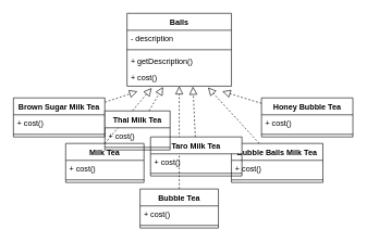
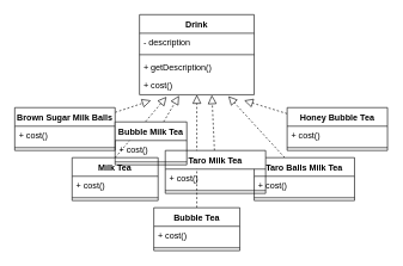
- <mxCell id="2" value="Balls" style="swimlane;fontStyle=1;align=center;verticalAlign=top;childLayout=stackLayout;horizontal=1;startSize=26;horizontalStack=0;resizeParent=1;resizeParentMax=0;resizeLast=0;collapsible=1;marginBottom=0;" vertex="1" parent="1"><mxGeometry x="194" y="20" width="160" height="112" as="geometry" /></mxCell>
+ <mxCell id="2" value="Drink" style="swimlane;fontStyle=1;align=center;verticalAlign=top;childLayout=stackLayout;horizontal=1;startSize=26;horizontalStack=0;resizeParent=1;resizeParentMax=0;resizeLast=0;collapsible=1;marginBottom=0;" vertex="1" parent="1"><mxGeometry x="194" y="20" width="160" height="112" as="geometry" /></mxCell>
- <mxCell id="20" value="Brown Sugar Milk Tea" style="swimlane;fontStyle=1;align=center;verticalAlign=top;childLayout=stackLayout;horizontal=1;startSize=26;horizontalStack=0;resizeParent=1;resizeParentMax=0;resizeLast=0;collapsible=1;marginBottom=0;" vertex="1" parent="1"><mxGeometry x="20" y="150" width="140" height="60" as="geometry" /></mxCell>
+ <mxCell id="20" value="Brown Sugar Milk Balls" style="swimlane;fontStyle=1;align=center;verticalAlign=top;childLayout=stackLayout;horizontal=1;startSize=26;horizontalStack=0;resizeParent=1;resizeParentMax=0;resizeLast=0;collapsible=1;marginBottom=0;" vertex="1" parent="1"><mxGeometry x="20" y="150" width="140" height="60" as="geometry" /></mxCell>
- <mxCell id="32" value="Thai Milk Tea" style="swimlane;fontStyle=1;align=center;verticalAlign=top;childLayout=stackLayout;horizontal=1;startSize=26;horizontalStack=0;resizeParent=1;resizeParentMax=0;resizeLast=0;collapsible=1;marginBottom=0;fillColor=#FFFFFF;" vertex="1" parent="1"><mxGeometry x="160" y="170" width="100" height="60" as="geometry" /></mxCell>
+ <mxCell id="32" value="Bubble Milk Tea" style="swimlane;fontStyle=1;align=center;verticalAlign=top;childLayout=stackLayout;horizontal=1;startSize=26;horizontalStack=0;resizeParent=1;resizeParentMax=0;resizeLast=0;collapsible=1;marginBottom=0;fillColor=#FFFFFF;" vertex="1" parent="1"><mxGeometry x="160" y="170" width="100" height="60" as="geometry" /></mxCell>
- <mxCell id="16" value="Bubble Balls Milk Tea" style="swimlane;fontStyle=1;align=center;verticalAlign=top;childLayout=stackLayout;horizontal=1;startSize=26;horizontalStack=0;resizeParent=1;resizeParentMax=0;resizeLast=0;collapsible=1;marginBottom=0;" vertex="1" parent="1"><mxGeometry x="354" y="220" width="140" height="60" as="geometry" /></mxCell>
+ <mxCell id="16" value="Taro Balls Milk Tea" style="swimlane;fontStyle=1;align=center;verticalAlign=top;childLayout=stackLayout;horizontal=1;startSize=26;horizontalStack=0;resizeParent=1;resizeParentMax=0;resizeLast=0;collapsible=1;marginBottom=0;" vertex="1" parent="1"><mxGeometry x="354" y="220" width="140" height="60" as="geometry" /></mxCell>
